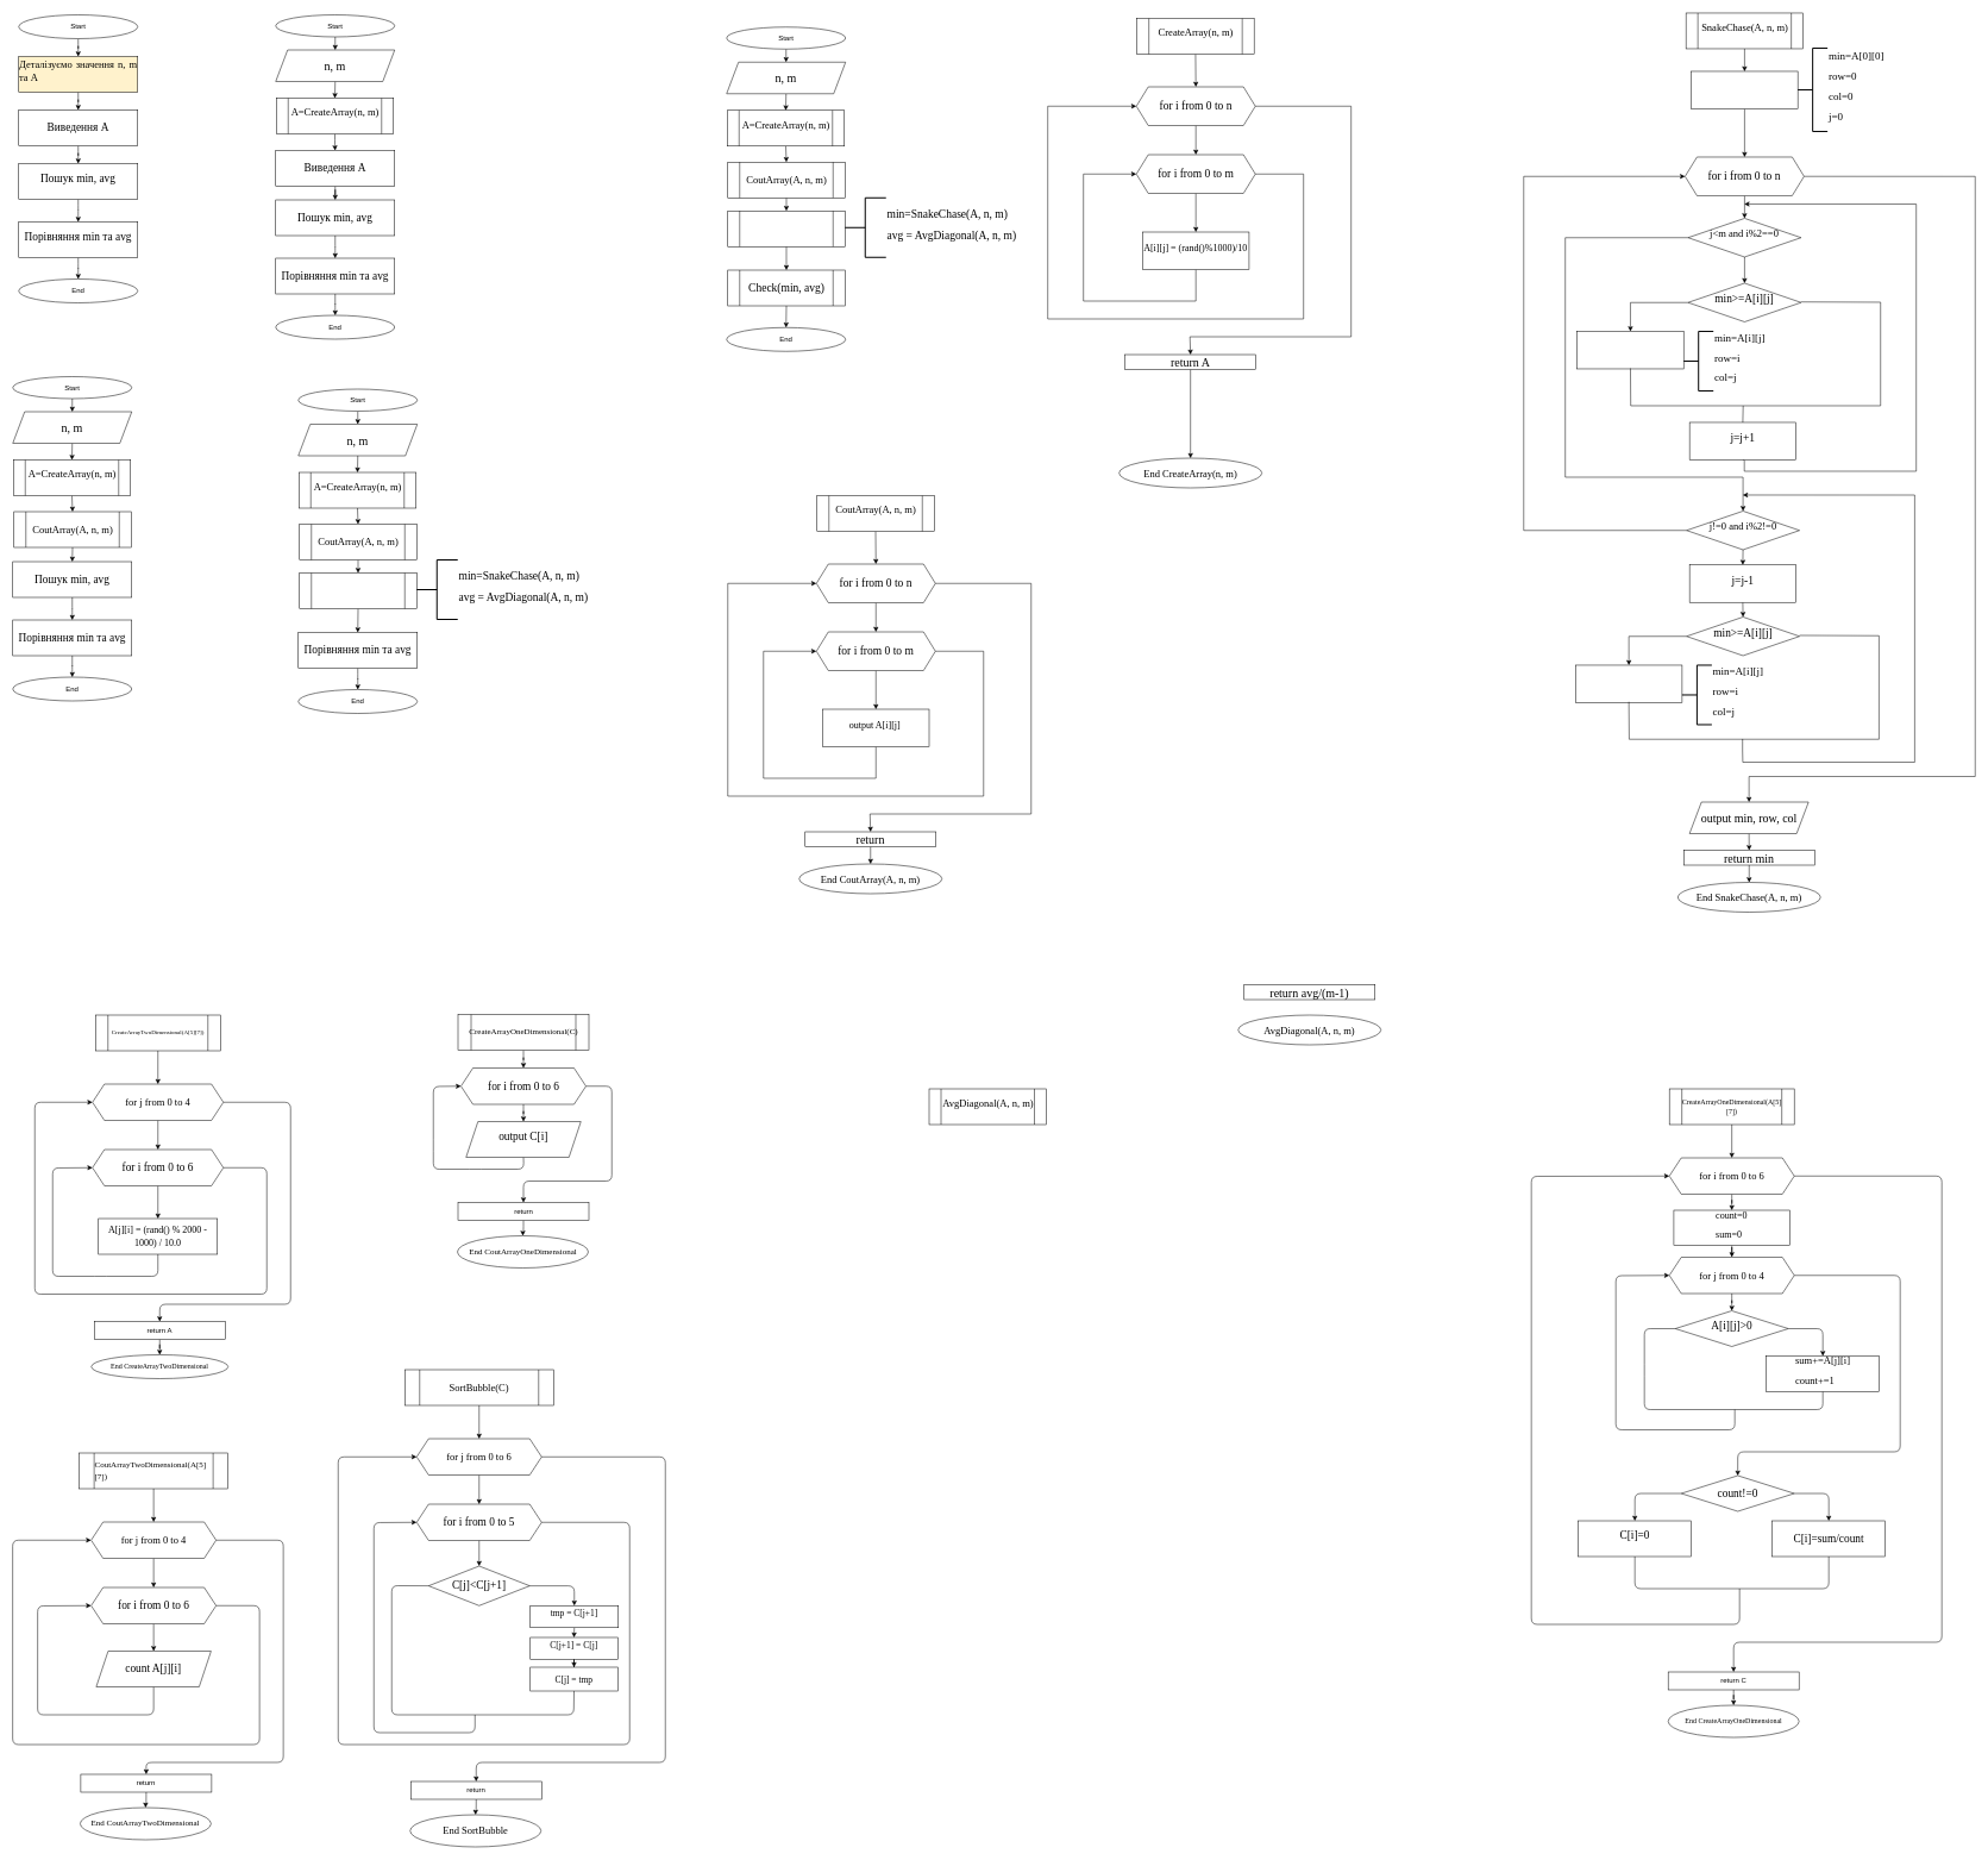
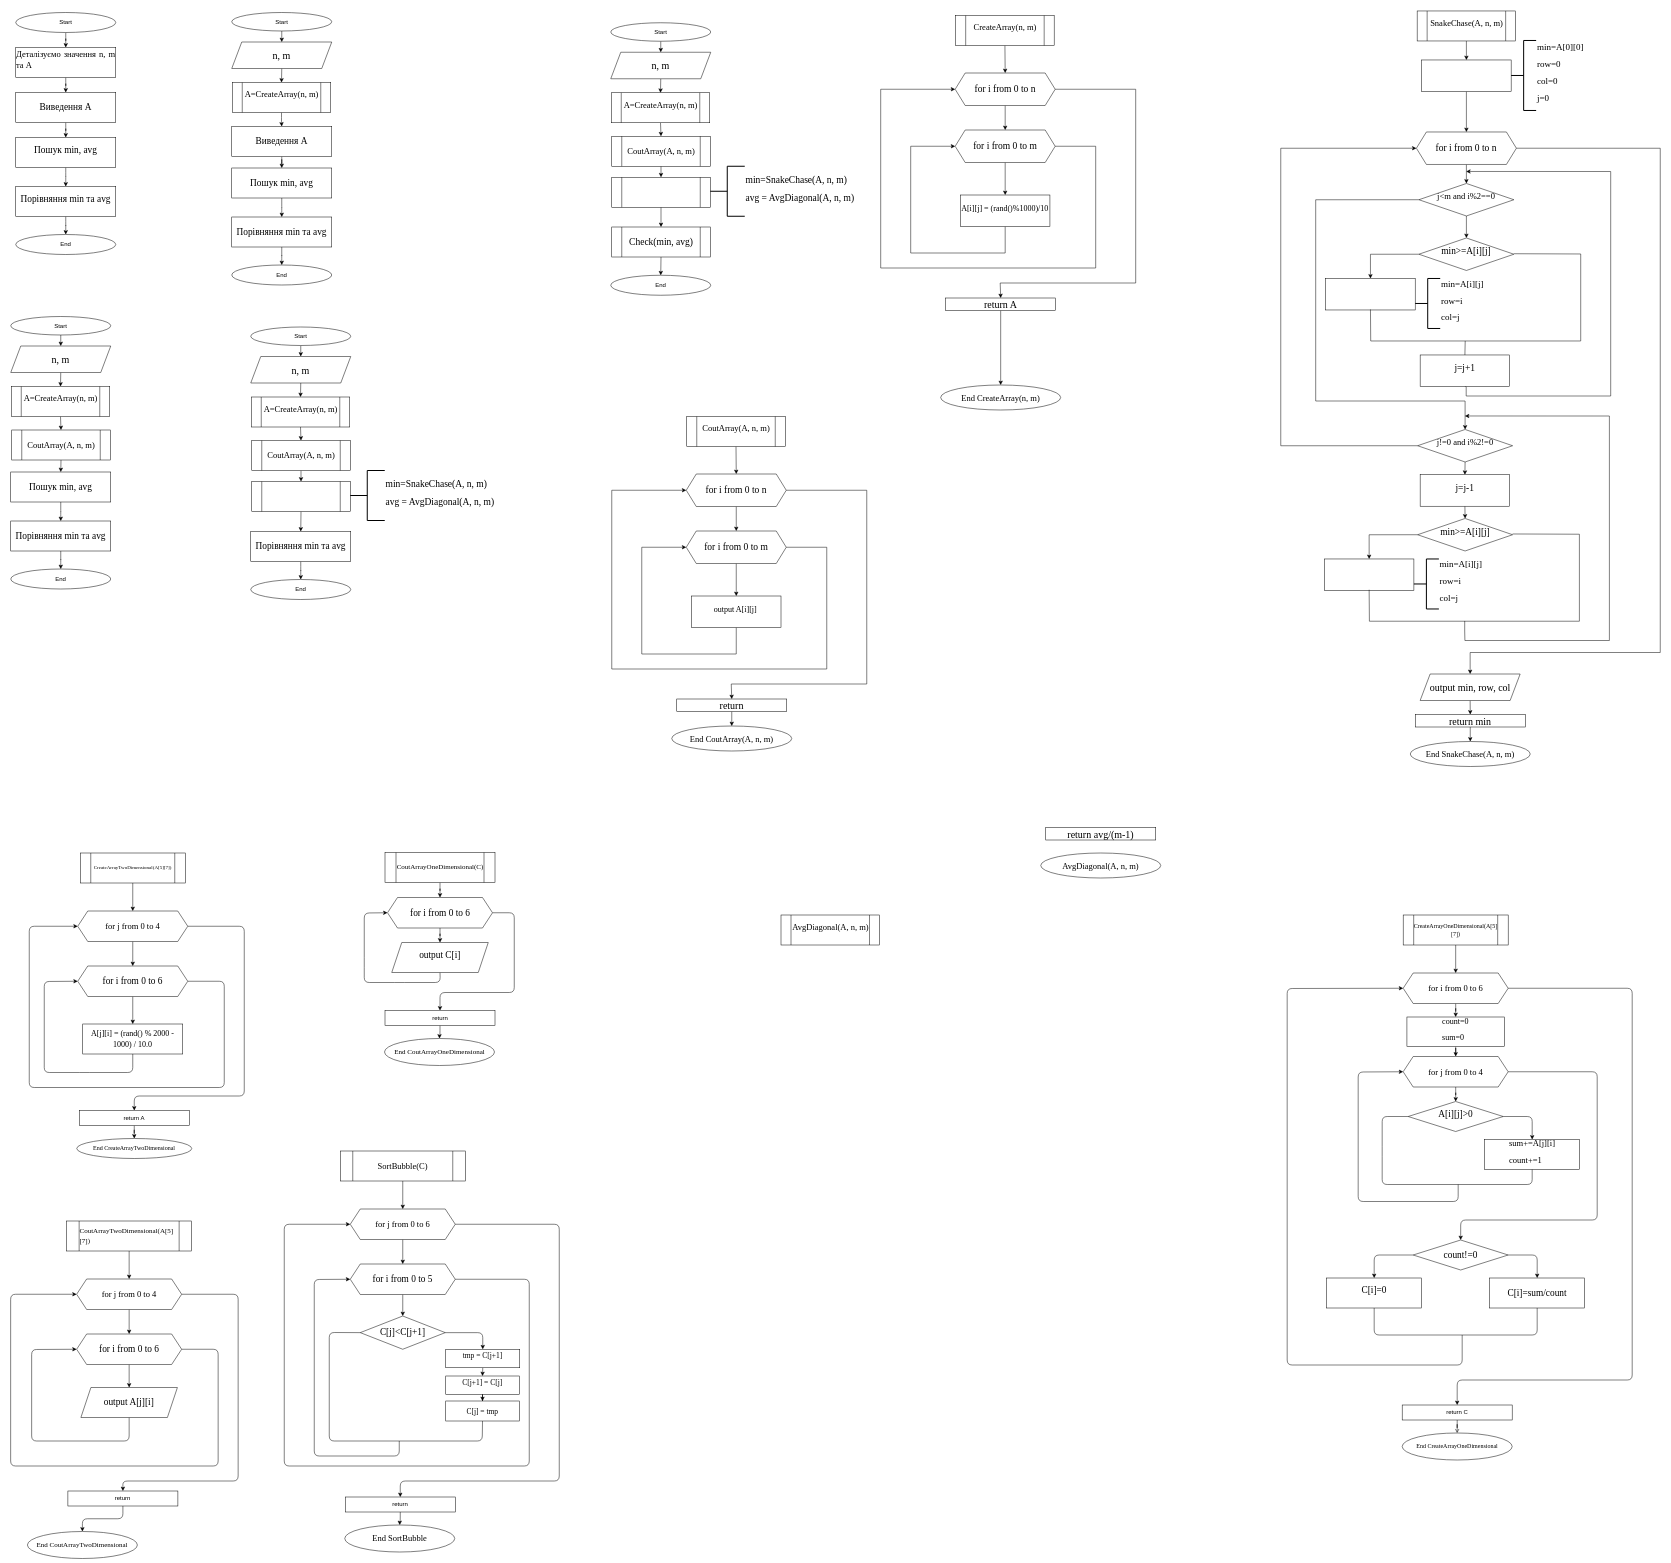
- <mxCell id="12" value="&lt;span id=&quot;docs-internal-guid-36d122d3-7fff-4348-1572-a0814d72419e&quot;&gt;&lt;span style=&quot;background-color: transparent ; vertical-align: baseline&quot;&gt;&lt;font size=&quot;1&quot;&gt;&lt;span id=&quot;docs-internal-guid-31adaeec-7fff-296b-e83b-6566f193e75e&quot;&gt;&lt;p dir=&quot;ltr&quot; style=&quot;line-height: 1.295 ; text-align: justify ; margin-top: 0pt ; margin-bottom: 8pt&quot;&gt;&lt;span style=&quot;font-family: &amp;#34;times new roman&amp;#34; ; background-color: transparent ; vertical-align: baseline ; font-size: 17px&quot;&gt;Деталізуємо значення n, m та A&amp;nbsp;&lt;/span&gt;&lt;/p&gt;&lt;/span&gt;&lt;/font&gt;&lt;/span&gt;&lt;/span&gt;" style="whiteSpace=wrap;html=1;fillColor=#fff2cc;" parent="1" vertex="1"><mxGeometry x="31" y="94" width="200" height="60" as="geometry" /></mxCell>
+ <mxCell id="12" value="&lt;span id=&quot;docs-internal-guid-36d122d3-7fff-4348-1572-a0814d72419e&quot;&gt;&lt;span style=&quot;background-color: transparent ; vertical-align: baseline&quot;&gt;&lt;font size=&quot;1&quot;&gt;&lt;span id=&quot;docs-internal-guid-31adaeec-7fff-296b-e83b-6566f193e75e&quot;&gt;&lt;p dir=&quot;ltr&quot; style=&quot;line-height: 1.295 ; text-align: justify ; margin-top: 0pt ; margin-bottom: 8pt&quot;&gt;&lt;span style=&quot;font-family: &amp;#34;times new roman&amp;#34; ; background-color: transparent ; vertical-align: baseline ; font-size: 17px&quot;&gt;Деталізуємо значення n, m та A&amp;nbsp;&lt;/span&gt;&lt;/p&gt;&lt;/span&gt;&lt;/font&gt;&lt;/span&gt;&lt;/span&gt;" style="whiteSpace=wrap;html=1;" parent="1" vertex="1"><mxGeometry x="31" y="94" width="200" height="60" as="geometry" /></mxCell>
- <mxCell id="77" value="&lt;span id=&quot;docs-internal-guid-45350cb3-7fff-aa7d-c5b3-0557f8f1d9ee&quot;&gt;&lt;font size=&quot;1&quot;&gt;&lt;p dir=&quot;ltr&quot; style=&quot;line-height: 1.295 ; text-align: justify ; margin-top: 0pt ; margin-bottom: 8pt&quot;&gt;&lt;span id=&quot;docs-internal-guid-042fd000-7fff-a95b-dc62-818253ba43be&quot;&gt;&lt;/span&gt;&lt;/p&gt;&lt;p dir=&quot;ltr&quot; style=&quot;line-height: 1.295 ; text-align: justify ; margin-top: 0pt ; margin-bottom: 8pt&quot;&gt;&lt;span id=&quot;docs-internal-guid-c4e2cbbf-7fff-47d1-51c7-b0444a01e3d7&quot;&gt;&lt;span style=&quot;font-family: &amp;#34;times new roman&amp;#34; ; background-color: transparent ; vertical-align: baseline ; font-size: 14px&quot;&gt;CreateArrayOneDimensional(C) &lt;/span&gt;&lt;/span&gt;&lt;br&gt;&lt;/p&gt;&lt;/font&gt;&lt;/span&gt;" style="shape=process;whiteSpace=wrap;html=1;backgroundOutline=1;" parent="1" vertex="1"><mxGeometry x="769.5" y="1704" width="220" height="60" as="geometry" /></mxCell>
+ <mxCell id="77" value="&lt;span id=&quot;docs-internal-guid-45350cb3-7fff-aa7d-c5b3-0557f8f1d9ee&quot;&gt;&lt;font size=&quot;1&quot;&gt;&lt;p dir=&quot;ltr&quot; style=&quot;line-height: 1.295 ; text-align: justify ; margin-top: 0pt ; margin-bottom: 8pt&quot;&gt;&lt;span id=&quot;docs-internal-guid-042fd000-7fff-a95b-dc62-818253ba43be&quot;&gt;&lt;/span&gt;&lt;/p&gt;&lt;p dir=&quot;ltr&quot; style=&quot;line-height: 1.295 ; text-align: justify ; margin-top: 0pt ; margin-bottom: 8pt&quot;&gt;&lt;span id=&quot;docs-internal-guid-c4e2cbbf-7fff-47d1-51c7-b0444a01e3d7&quot;&gt;&lt;span style=&quot;font-family: &amp;#34;times new roman&amp;#34; ; background-color: transparent ; vertical-align: baseline ; font-size: 14px&quot;&gt;CoutArrayOneDimensional(C) &lt;/span&gt;&lt;/span&gt;&lt;br&gt;&lt;/p&gt;&lt;/font&gt;&lt;/span&gt;" style="shape=process;whiteSpace=wrap;html=1;backgroundOutline=1;" parent="1" vertex="1"><mxGeometry x="769.5" y="1704" width="220" height="60" as="geometry" /></mxCell>
- <mxCell id="72" value="&lt;span style=&quot;font-family: &amp;#34;times new roman&amp;#34; ; font-size: 18.667px ; text-align: justify&quot;&gt;count A[j][i]&lt;/span&gt;" style="shape=parallelogram;perimeter=parallelogramPerimeter;whiteSpace=wrap;html=1;fixedSize=1;fontSize=14;" parent="1" vertex="1"><mxGeometry x="161.3" y="2774" width="193" height="60" as="geometry" /></mxCell>
+ <mxCell id="72" value="&lt;span style=&quot;font-family: &amp;#34;times new roman&amp;#34; ; font-size: 18.667px ; text-align: justify&quot;&gt;output A[j][i]&lt;/span&gt;" style="shape=parallelogram;perimeter=parallelogramPerimeter;whiteSpace=wrap;html=1;fixedSize=1;fontSize=14;" parent="1" vertex="1"><mxGeometry x="161.3" y="2774" width="193" height="60" as="geometry" /></mxCell>
- <mxCell id="60" style="edgeStyle=orthogonalEdgeStyle;orthogonalLoop=1;jettySize=auto;html=1;entryX=0.5;entryY=0;entryDx=0;entryDy=0;fontFamily=Helvetica;fontSize=15;" parent="1" source="61" target="62" edge="1"><mxGeometry relative="1" as="geometry" /></mxCell>
+ <mxCell id="60" style="edgeStyle=orthogonalEdgeStyle;orthogonalLoop=1;jettySize=auto;html=1;entryX=0.5;entryY=0;entryDx=0;entryDy=0;fontFamily=Helvetica;fontSize=15;endArrow=open;" parent="1" source="61" target="62" edge="1"><mxGeometry relative="1" as="geometry" /></mxCell>
- <mxCell id="75" value="&lt;span style=&quot;font-family: &amp;#34;times new roman&amp;#34; ; font-size: 14px ; text-align: justify&quot;&gt;End CoutArrayTwoDimensional&lt;/span&gt;" style="ellipse;whiteSpace=wrap;html=1;" parent="1" vertex="1"><mxGeometry x="134.3" y="3037" width="220" height="54" as="geometry" /></mxCell>
+ <mxCell id="75" value="&lt;span style=&quot;font-family: &amp;#34;times new roman&amp;#34; ; font-size: 14px ; text-align: justify&quot;&gt;End CoutArrayTwoDimensional&lt;/span&gt;" style="ellipse;whiteSpace=wrap;html=1;" parent="1" vertex="1"><mxGeometry x="54.3" y="3062" width="220" height="54" as="geometry" /></mxCell>
